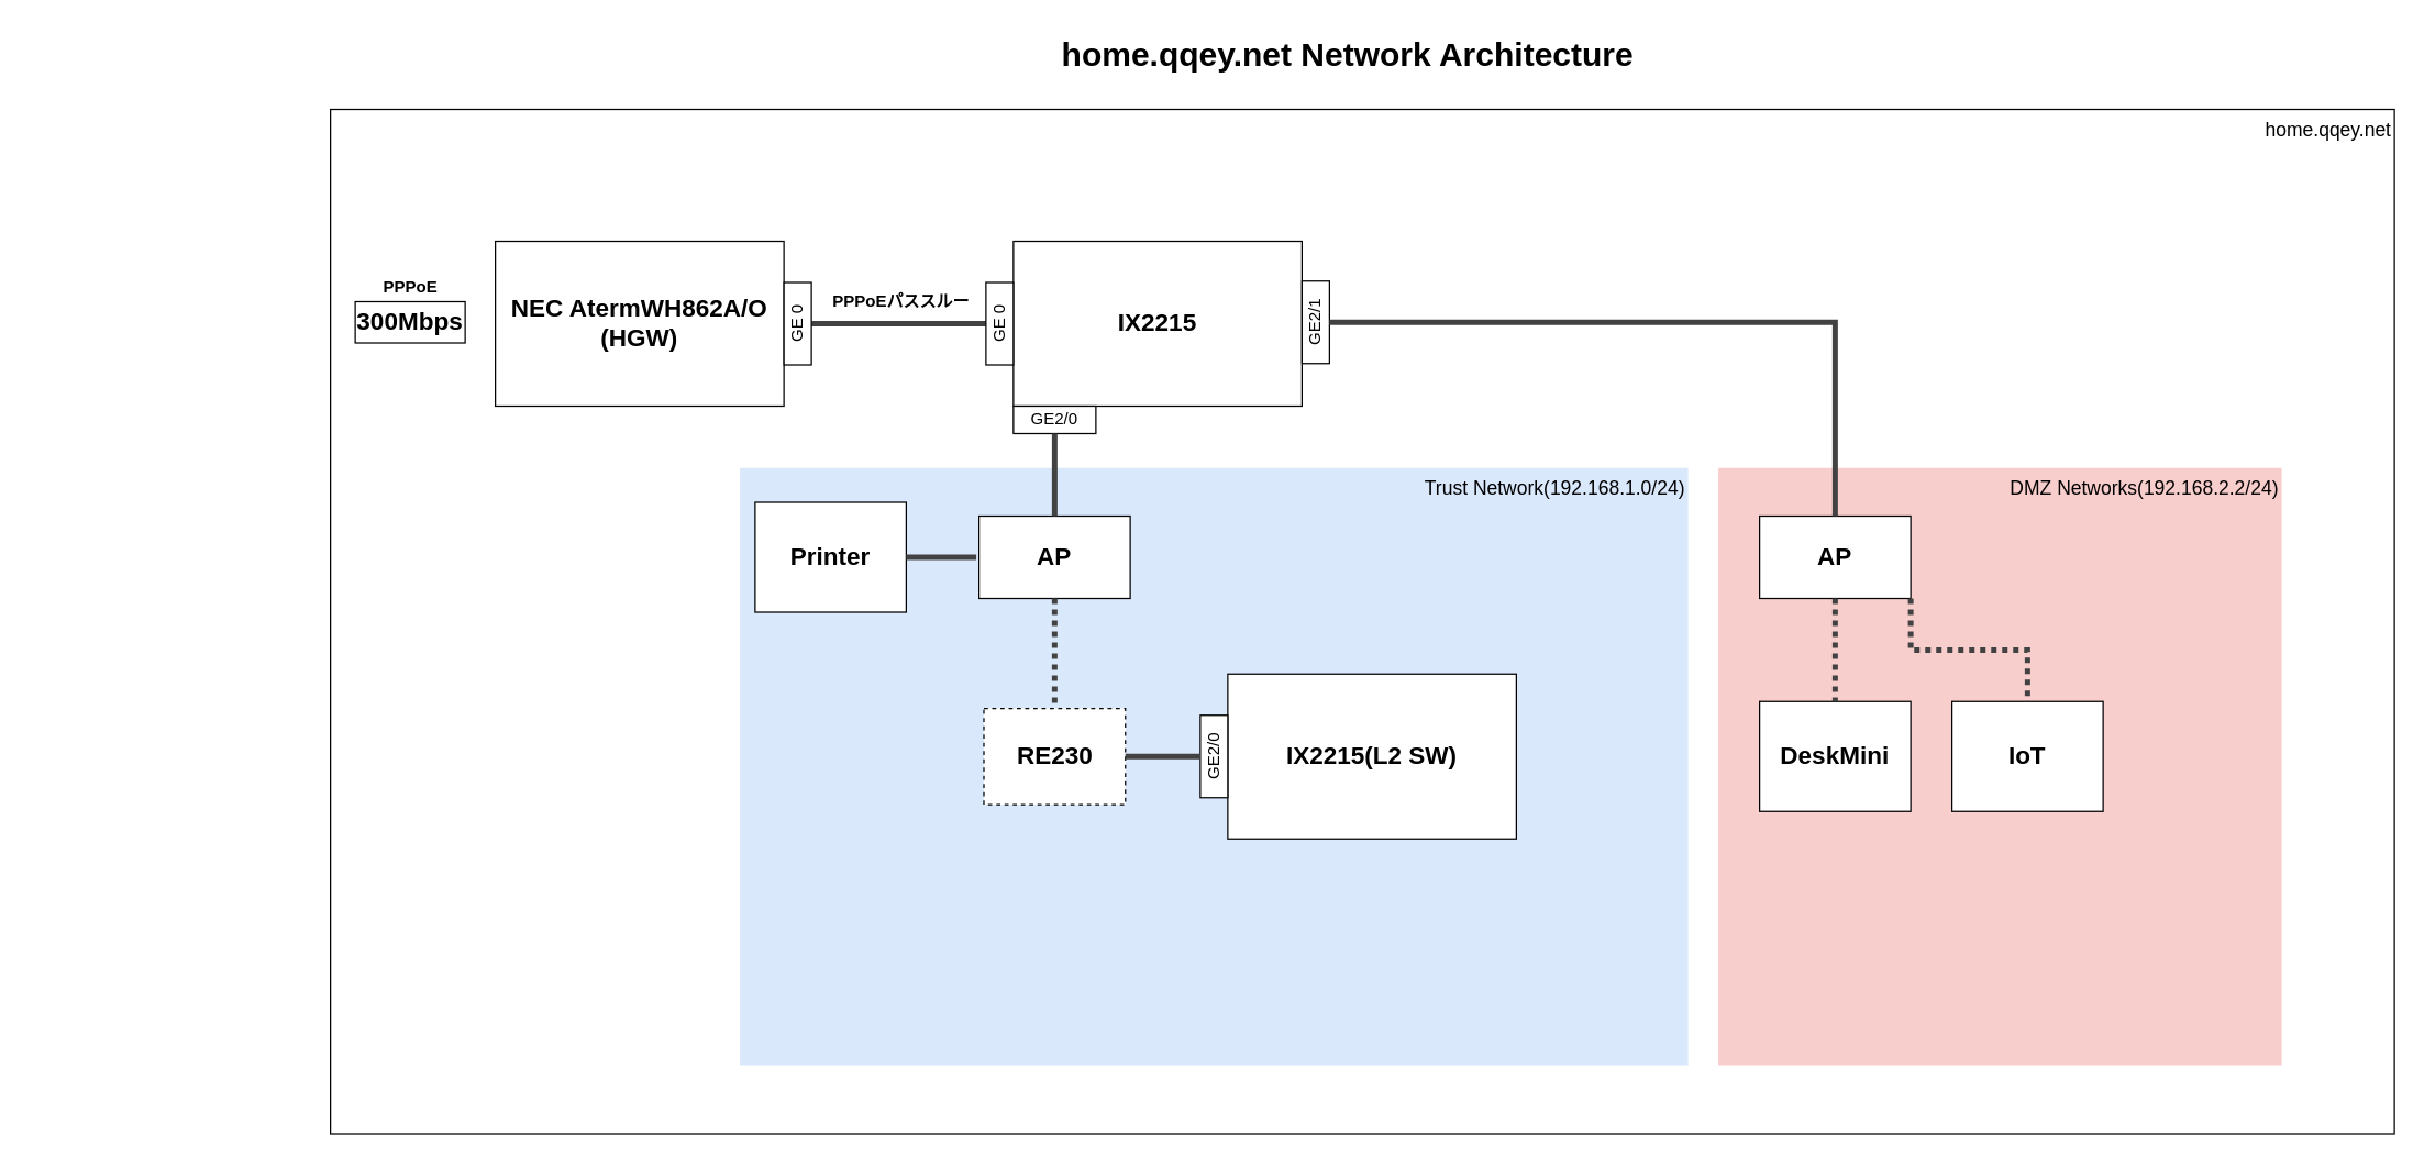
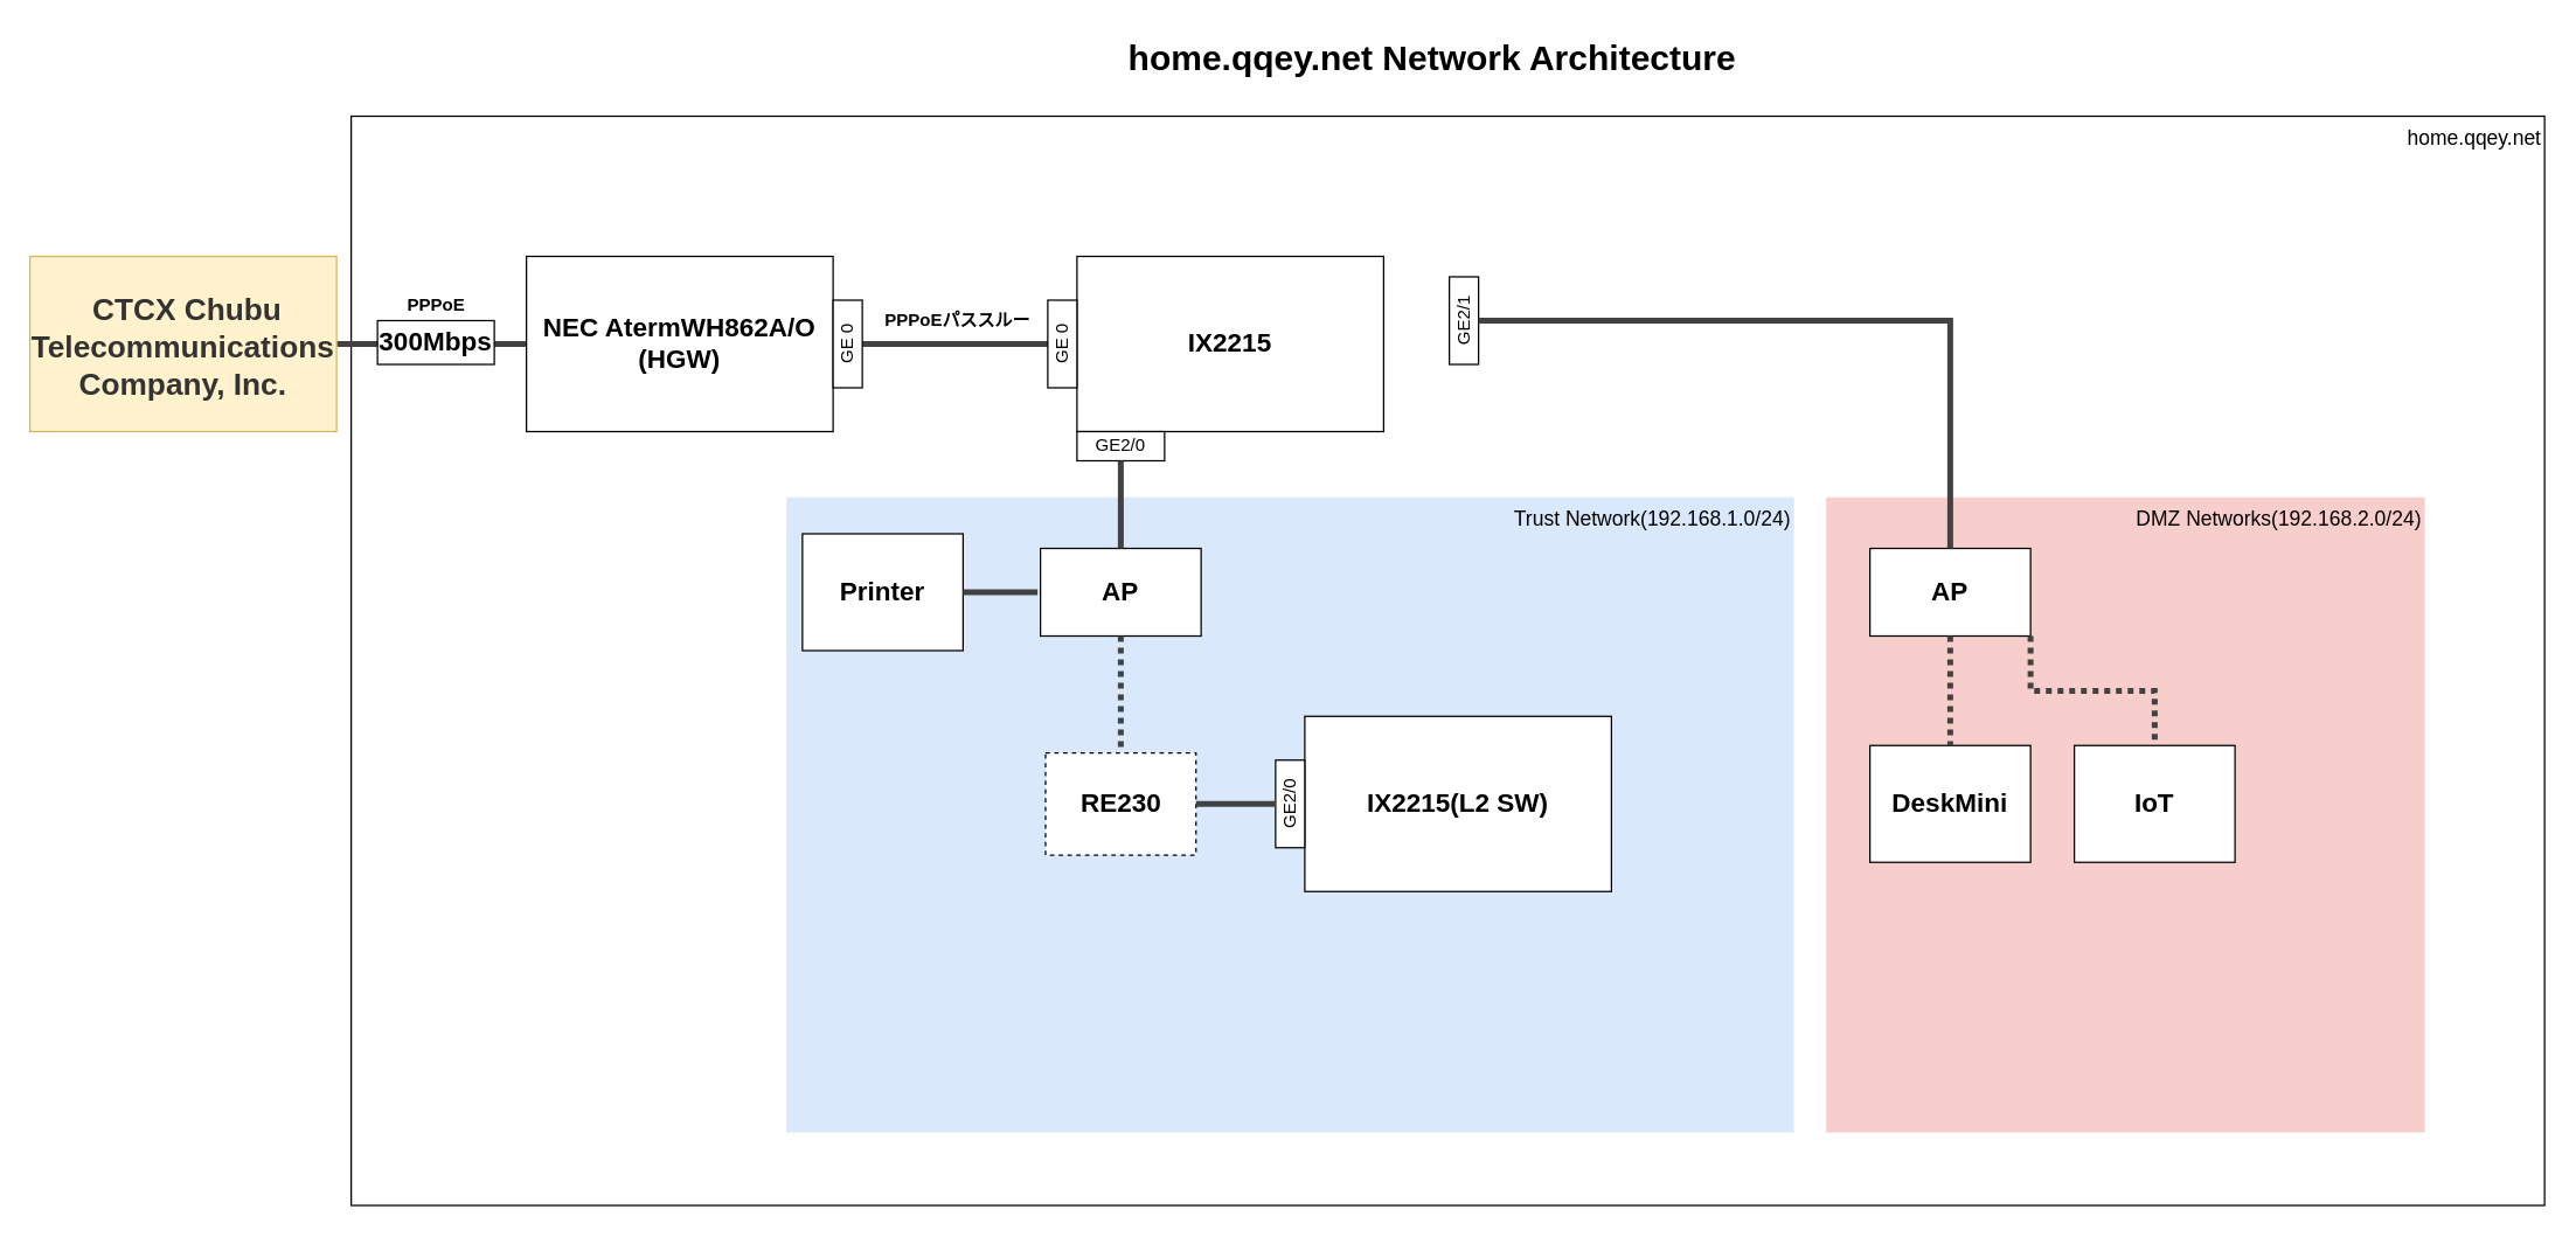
- <mxCell id="25" value="GE2/1" style="rounded=0;whiteSpace=wrap;html=1;horizontal=0;" vertex="1" parent="1"><mxGeometry x="947" y="204" width="20" height="60" as="geometry" /></mxCell>
+ <mxCell id="25" value="GE2/1" style="rounded=0;whiteSpace=wrap;html=1;horizontal=0;" vertex="1" parent="1"><mxGeometry x="992" y="189" width="20" height="60" as="geometry" /></mxCell>
+ <mxCell id="4" value="&lt;h2 style=&quot;&quot;&gt;&lt;span style=&quot;background-color: initial;&quot;&gt;&lt;font color=&quot;#333333&quot;&gt;&amp;nbsp;CTCX Chubu Telecommunications Company, Inc.&lt;/font&gt;&lt;/span&gt;&lt;/h2&gt;" style="whiteSpace=wrap;html=1;fillColor=#fff2cc;fontSize=14;strokeColor=#d6b656;verticalAlign=top;align=center;" parent="1" vertex="1"><mxGeometry x="20" y="175" width="210" height="120" as="geometry" /></mxCell>
+ <mxCell id="3" style="edgeStyle=orthogonalEdgeStyle;rounded=0;orthogonalLoop=1;jettySize=auto;html=1;exitX=1;exitY=0.5;exitDx=0;exitDy=0;entryX=0;entryY=0.5;entryDx=0;entryDy=0;endArrow=none;endFill=0;strokeWidth=4;strokeColor=#424242;" edge="1" parent="1" source="4" target="8"><mxGeometry relative="1" as="geometry" /></mxCell>
- <mxCell id="6" value="&lt;div style=&quot;&quot;&gt;&lt;span style=&quot;background-color: initial;&quot;&gt;DMZ Networks(192.168.2.2/24)&lt;/span&gt;&lt;/div&gt;" style="whiteSpace=wrap;html=1;fillColor=#f8cecc;fontSize=14;strokeColor=none;verticalAlign=top;align=right;" parent="1" vertex="1"><mxGeometry x="1250" y="340" width="410" height="435" as="geometry" /></mxCell>
+ <mxCell id="6" value="&lt;div style=&quot;&quot;&gt;&lt;span style=&quot;background-color: initial;&quot;&gt;DMZ Networks(192.168.2.0/24)&lt;/span&gt;&lt;/div&gt;" style="whiteSpace=wrap;html=1;fillColor=#f8cecc;fontSize=14;strokeColor=none;verticalAlign=top;align=right;" parent="1" vertex="1"><mxGeometry x="1250" y="340" width="410" height="435" as="geometry" /></mxCell>
